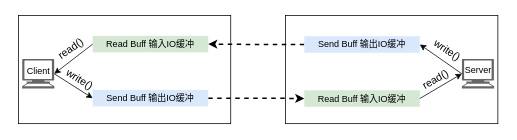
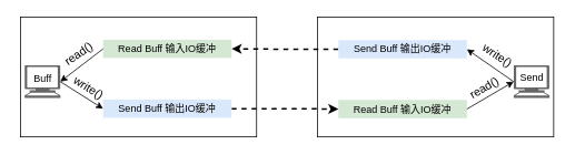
- <mxCell id="21" value="Server" style="text;html=1;strokeColor=none;fillColor=none;align=center;verticalAlign=middle;whiteSpace=wrap;rounded=0;" vertex="1" parent="1"><mxGeometry x="606.5" y="78" width="60" height="30" as="geometry" /></mxCell>
+ <mxCell id="21" value="Send" style="text;html=1;strokeColor=none;fillColor=none;align=center;verticalAlign=middle;whiteSpace=wrap;rounded=0;" vertex="1" parent="1"><mxGeometry x="606.5" y="78" width="60" height="30" as="geometry" /></mxCell>
- <mxCell id="20" value="Client" style="text;html=1;strokeColor=none;fillColor=none;align=center;verticalAlign=middle;whiteSpace=wrap;rounded=0;" vertex="1" parent="1"><mxGeometry x="20.5" y="79" width="60" height="30" as="geometry" /></mxCell>
+ <mxCell id="20" value="Buff" style="text;html=1;strokeColor=none;fillColor=none;align=center;verticalAlign=middle;whiteSpace=wrap;rounded=0;" vertex="1" parent="1"><mxGeometry x="20.5" y="79" width="60" height="30" as="geometry" /></mxCell>
